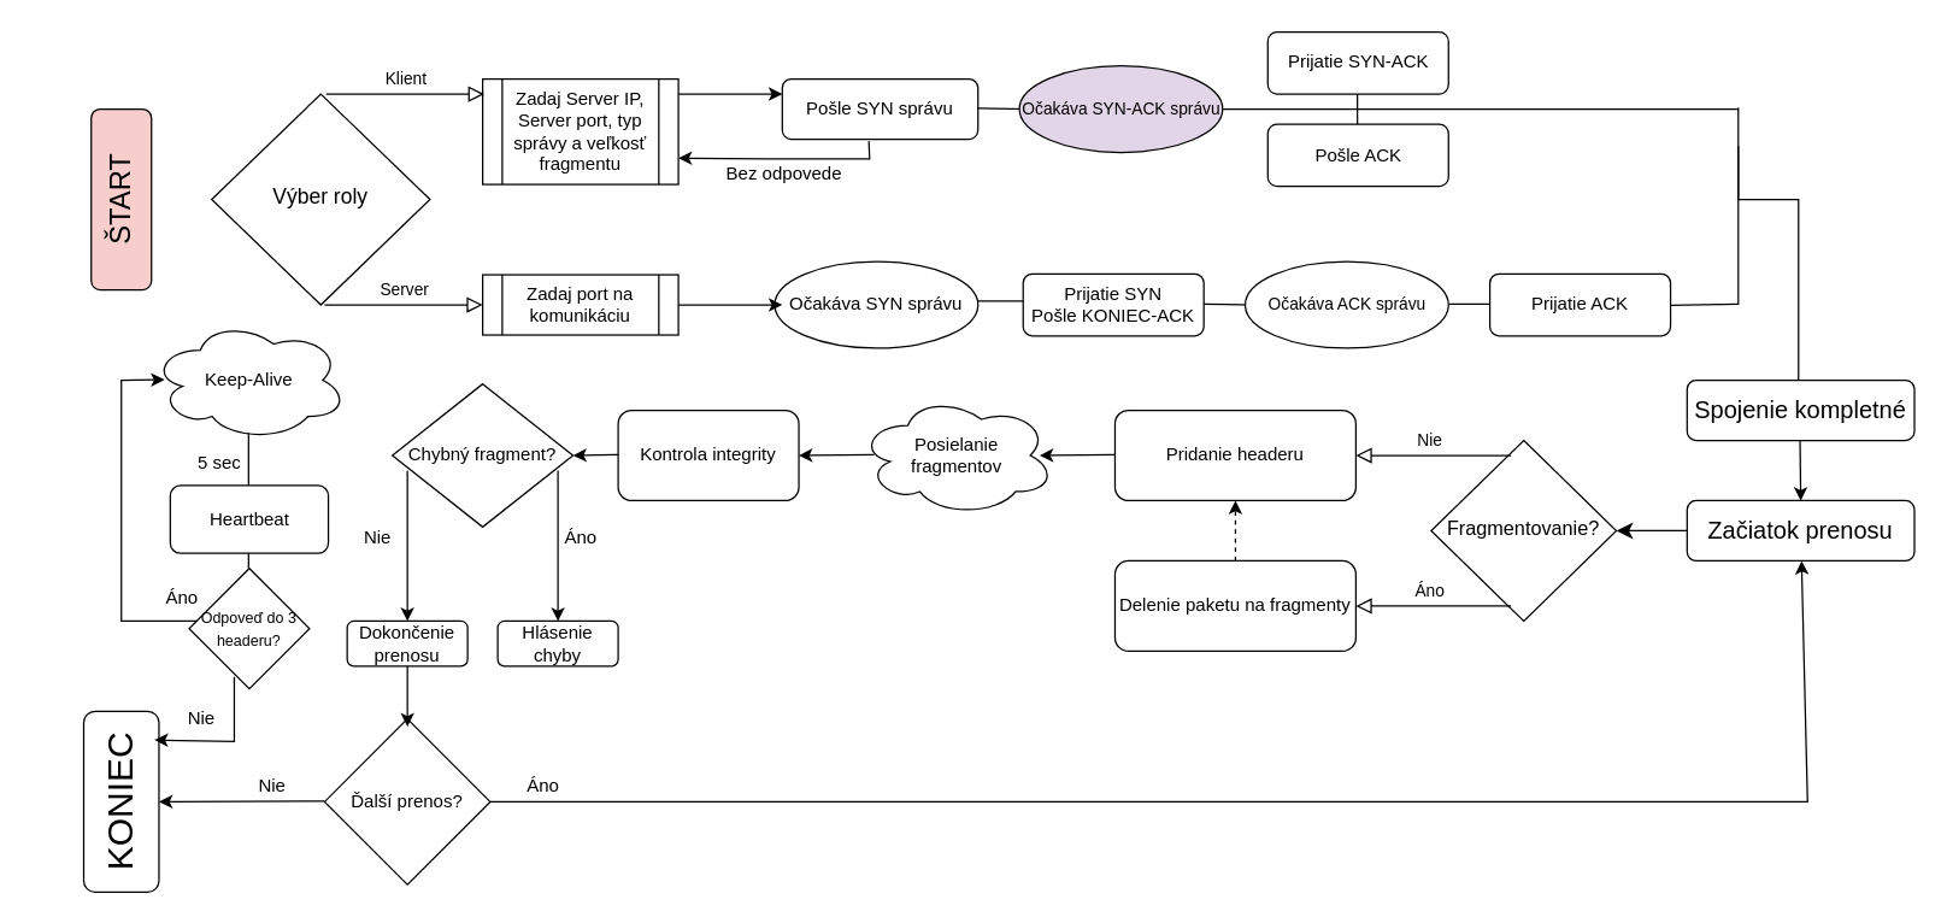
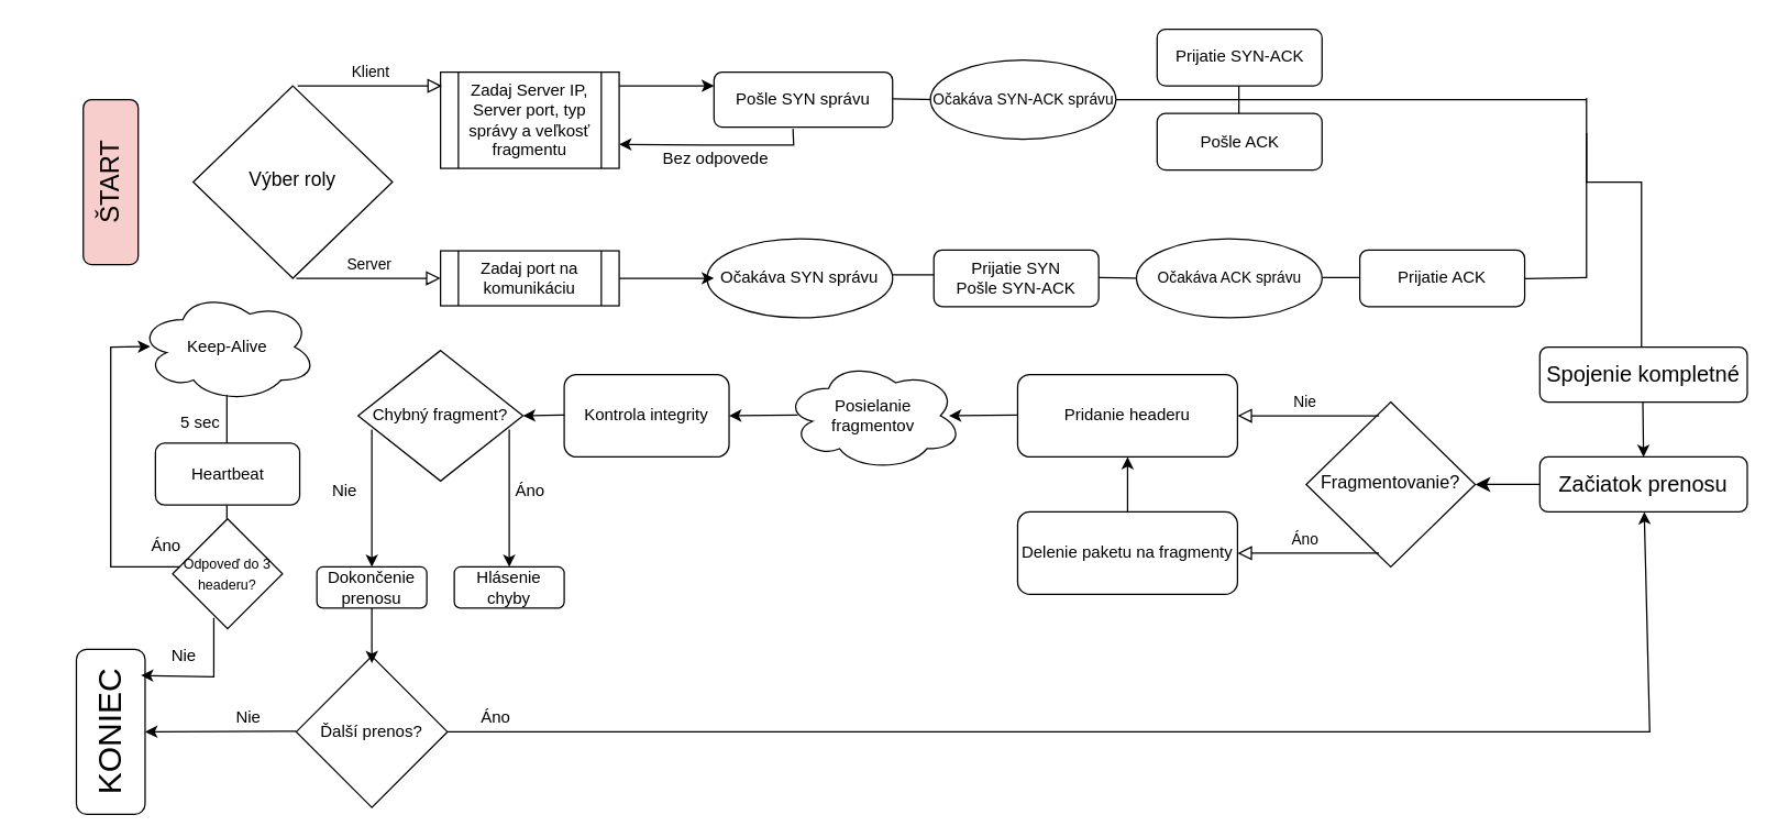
- <mxCell id="11" value="&lt;font style=&quot;font-size: 11px;&quot;&gt;Očakáva SYN-ACK správu&lt;/font&gt;" style="ellipse;whiteSpace=wrap;html=1;fillColor=#e1d5e7;" parent="1" vertex="1"><mxGeometry x="676.5" y="43.25" width="135" height="57.5" as="geometry" /></mxCell>
+ <mxCell id="11" value="&lt;font style=&quot;font-size: 11px;&quot;&gt;Očakáva SYN-ACK správu&lt;/font&gt;" style="ellipse;whiteSpace=wrap;html=1;" parent="1" vertex="1"><mxGeometry x="676.5" y="43.25" width="135" height="57.5" as="geometry" /></mxCell>
- <mxCell id="10" value="Prijatie SYN&lt;div&gt;Pošle KONIEC-ACK&lt;/div&gt;" style="rounded=1;whiteSpace=wrap;html=1;" parent="1" vertex="1"><mxGeometry x="679" y="181.38" width="120" height="41.25" as="geometry" /></mxCell>
+ <mxCell id="10" value="Prijatie SYN&lt;div&gt;Pošle SYN-ACK&lt;/div&gt;" style="rounded=1;whiteSpace=wrap;html=1;" parent="1" vertex="1"><mxGeometry x="679" y="181.38" width="120" height="41.25" as="geometry" /></mxCell>
- <mxCell id="37" value="" style="endArrow=classic;html=1;rounded=0;entryX=0.5;entryY=1;entryDx=0;entryDy=0;exitX=0.5;exitY=0;exitDx=0;exitDy=0;dashed=1;" edge="1" parent="1" source="32" target="36"><mxGeometry width="50" height="50" relative="1" as="geometry"><mxPoint x="811.5" y="372" as="sourcePoint" /><mxPoint x="861.5" y="322" as="targetPoint" /></mxGeometry></mxCell>
+ <mxCell id="37" value="" style="endArrow=classic;html=1;rounded=0;entryX=0.5;entryY=1;entryDx=0;entryDy=0;exitX=0.5;exitY=0;exitDx=0;exitDy=0;" edge="1" parent="1" source="32" target="36"><mxGeometry width="50" height="50" relative="1" as="geometry"><mxPoint x="811.5" y="372" as="sourcePoint" /><mxPoint x="861.5" y="322" as="targetPoint" /></mxGeometry></mxCell>
